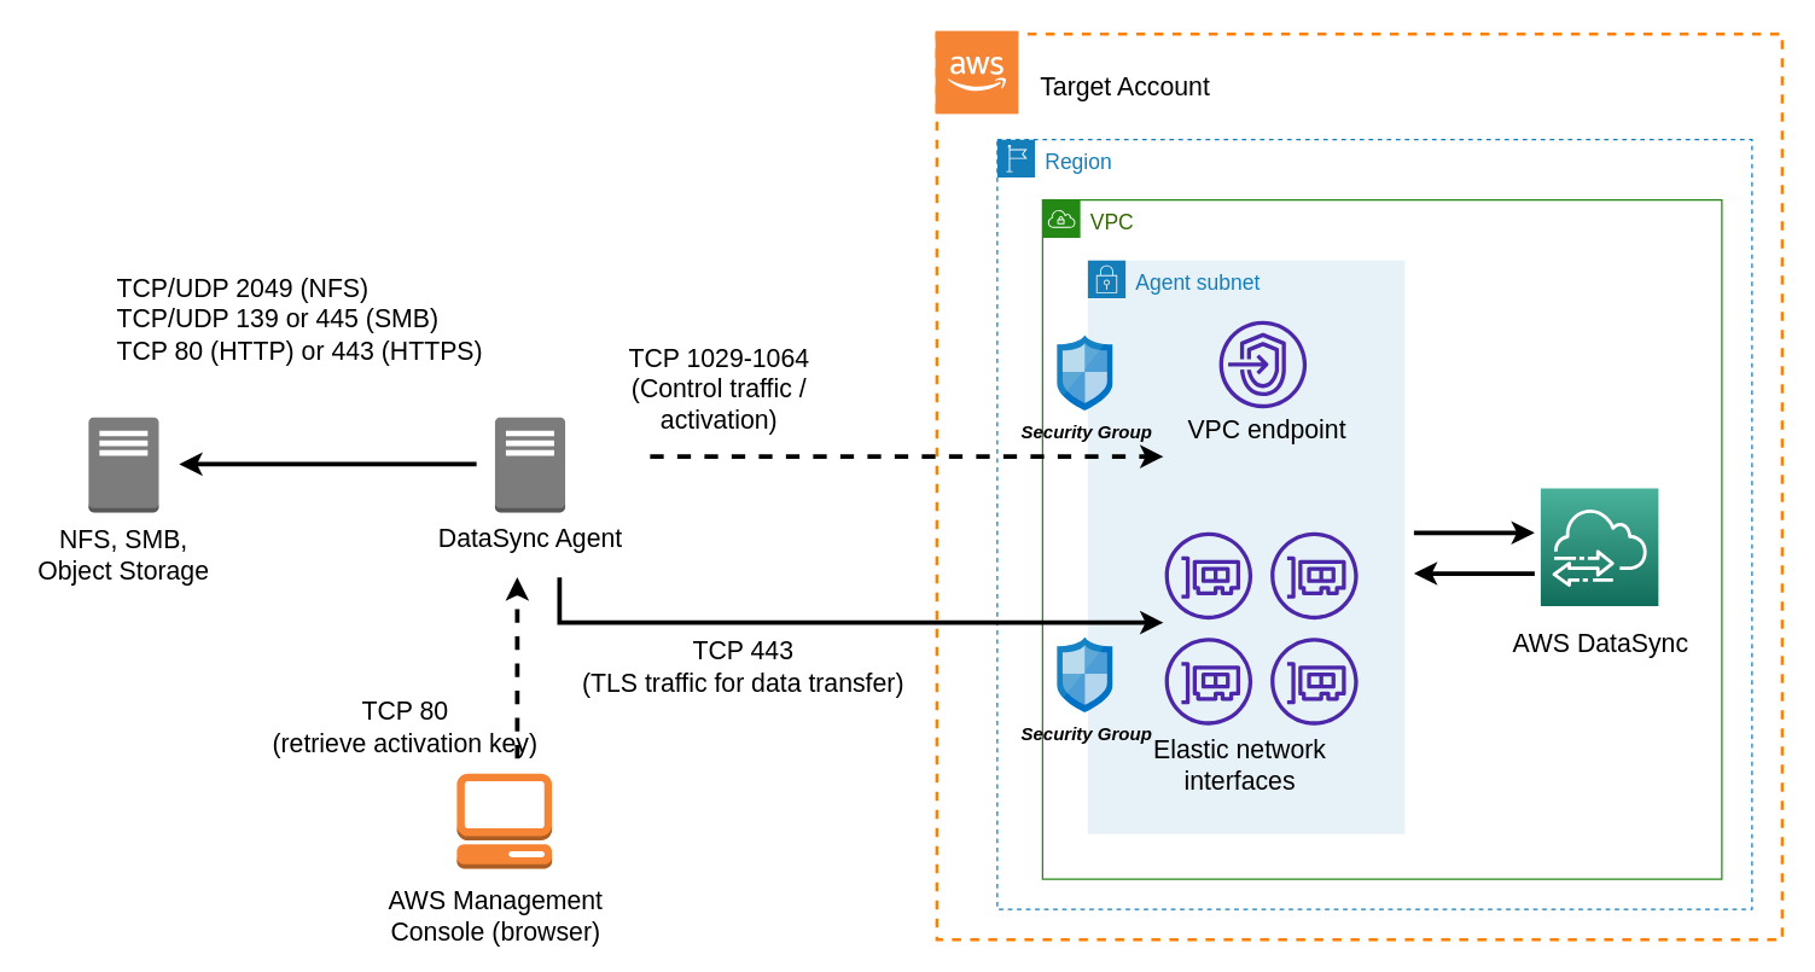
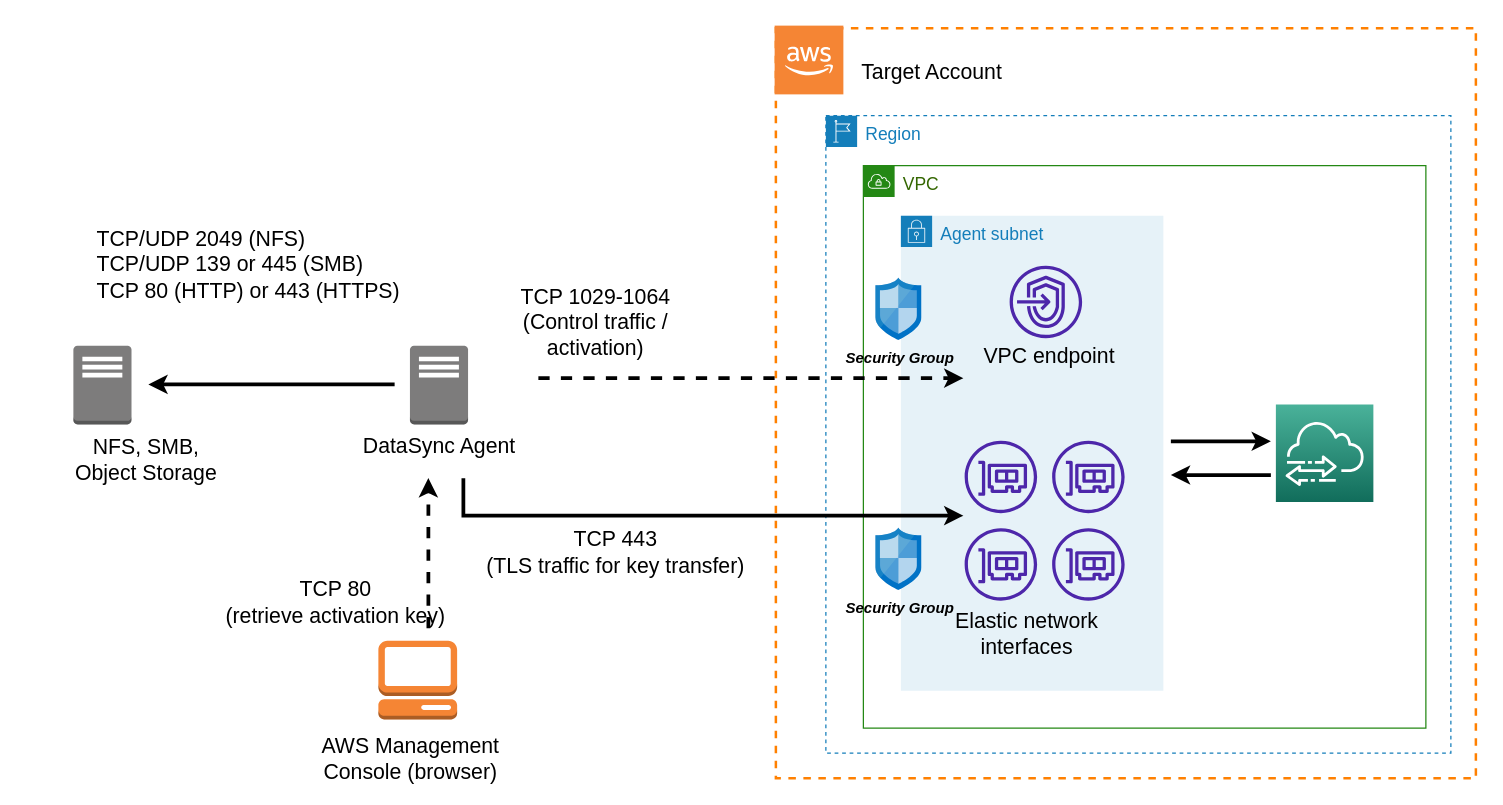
- <mxCell id="24" value="NFS, SMB, Object Storage" style="text;html=1;strokeColor=none;fillColor=none;align=center;verticalAlign=middle;whiteSpace=wrap;rounded=0;fontSize=17;" parent="1" vertex="1"><mxGeometry x="20" y="353" width="122.5" height="30" as="geometry" /></mxCell>
+ <mxCell id="24" value="NFS, SMB, Object Storage" style="text;html=1;strokeColor=none;fillColor=none;align=center;verticalAlign=middle;whiteSpace=wrap;rounded=0;fontSize=17;" parent="1" vertex="1"><mxGeometry x="55" y="353" width="122.5" height="30" as="geometry" /></mxCell>
- <mxCell id="16" value="AWS DataSync" style="text;html=1;strokeColor=none;fillColor=none;align=center;verticalAlign=middle;whiteSpace=wrap;rounded=0;fontSize=17;" parent="1" vertex="1"><mxGeometry x="1000" y="412" width="120" height="30" as="geometry" /></mxCell>
- <mxCell id="31" value="TCP 443&lt;br&gt;(TLS traffic for data transfer)" style="text;html=1;strokeColor=none;fillColor=none;align=center;verticalAlign=middle;whiteSpace=wrap;rounded=0;fontSize=17;" parent="1" vertex="1"><mxGeometry x="382.75" y="427" width="217.5" height="30" as="geometry" /></mxCell>
+ <mxCell id="31" value="TCP 443&lt;br&gt;(TLS traffic for key transfer)" style="text;html=1;strokeColor=none;fillColor=none;align=center;verticalAlign=middle;whiteSpace=wrap;rounded=0;fontSize=17;" parent="1" vertex="1"><mxGeometry x="382.75" y="427" width="217.5" height="30" as="geometry" /></mxCell>
